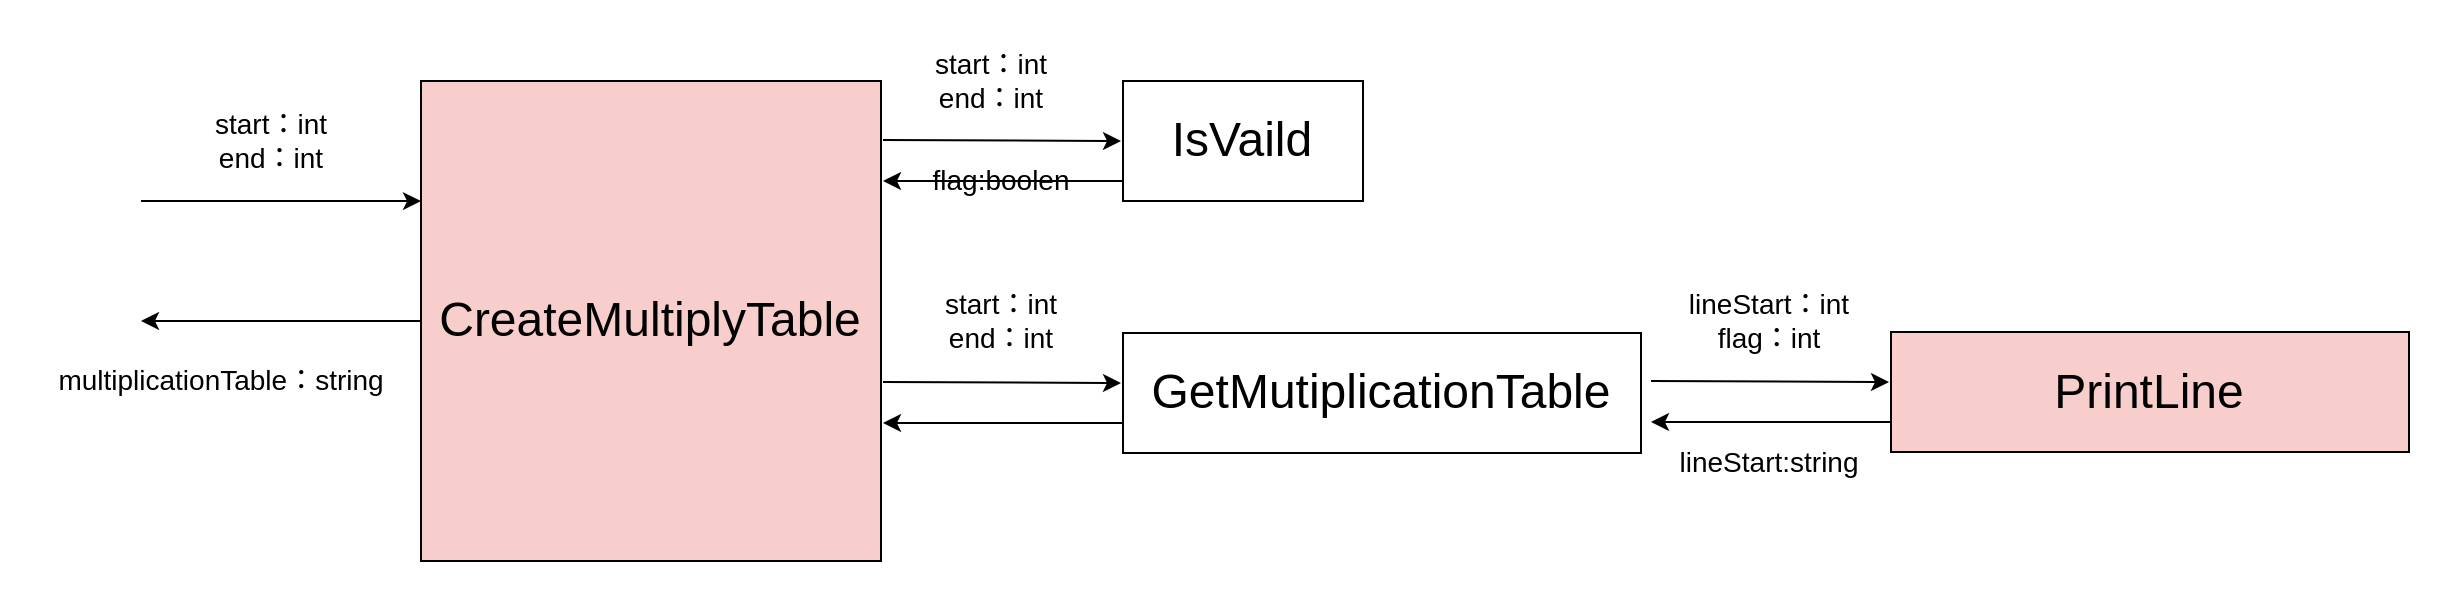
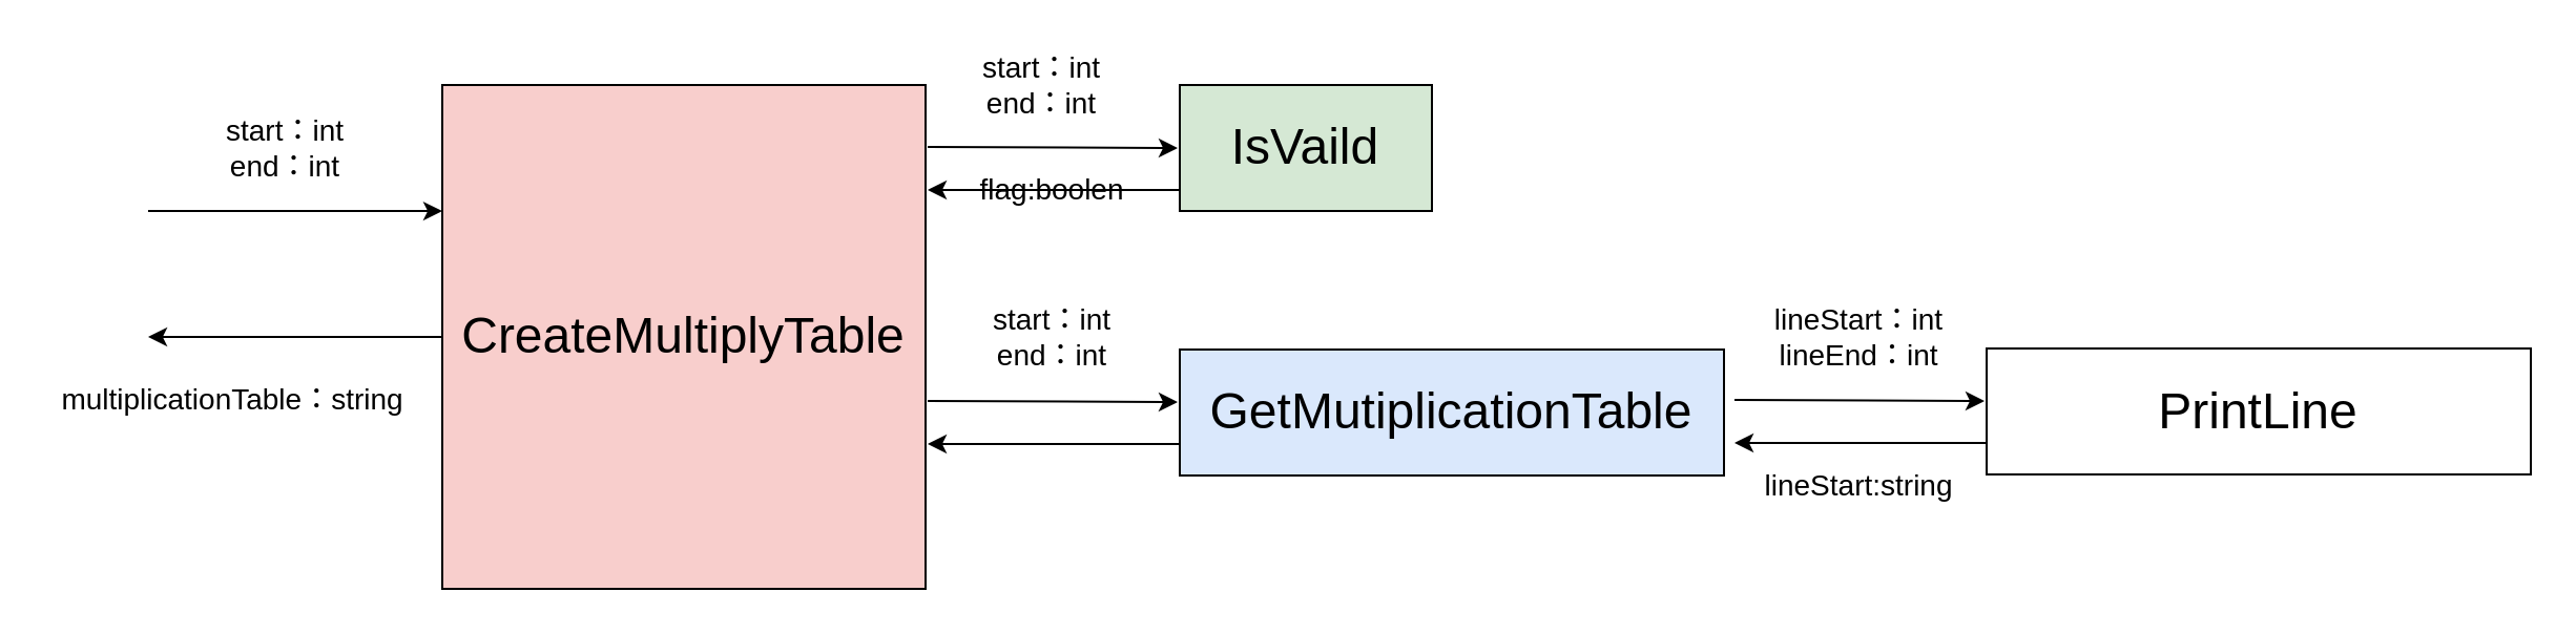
- <mxCell id="8" value="&lt;font style=&quot;font-size: 24px&quot;&gt;IsVaild&lt;/font&gt;" style="rounded=0;whiteSpace=wrap;html=1;" vertex="1" parent="1"><mxGeometry x="561" y="40" width="120" height="60" as="geometry" /></mxCell>
+ <mxCell id="8" value="&lt;font style=&quot;font-size: 24px&quot;&gt;IsVaild&lt;/font&gt;" style="rounded=0;whiteSpace=wrap;html=1;fillColor=#d5e8d4;" vertex="1" parent="1"><mxGeometry x="561" y="40" width="120" height="60" as="geometry" /></mxCell>
- <mxCell id="19" value="&lt;font&gt;&lt;font style=&quot;font-size: 14px&quot;&gt;lineStart：int&lt;br&gt;flag：int&lt;/font&gt;&lt;br&gt;&lt;/font&gt;" style="text;html=1;resizable=0;autosize=1;align=center;verticalAlign=middle;points=[];fillColor=none;strokeColor=none;rounded=0;" vertex="1" parent="1"><mxGeometry x="834" y="139.5" width="100" height="40" as="geometry" /></mxCell>
+ <mxCell id="19" value="&lt;font&gt;&lt;font style=&quot;font-size: 14px&quot;&gt;lineStart：int&lt;br&gt;lineEnd：int&lt;/font&gt;&lt;br&gt;&lt;/font&gt;" style="text;html=1;resizable=0;autosize=1;align=center;verticalAlign=middle;points=[];fillColor=none;strokeColor=none;rounded=0;" vertex="1" parent="1"><mxGeometry x="834" y="139.5" width="100" height="40" as="geometry" /></mxCell>
- <mxCell id="17" value="&lt;font style=&quot;font-size: 24px&quot;&gt;PrintLine&lt;/font&gt;" style="rounded=0;whiteSpace=wrap;html=1;fillColor=#f8cecc;" vertex="1" parent="1"><mxGeometry x="945" y="165.5" width="259" height="60" as="geometry" /></mxCell>
+ <mxCell id="17" value="&lt;font style=&quot;font-size: 24px&quot;&gt;PrintLine&lt;/font&gt;" style="rounded=0;whiteSpace=wrap;html=1;" vertex="1" parent="1"><mxGeometry x="945" y="165.5" width="259" height="60" as="geometry" /></mxCell>
- <mxCell id="13" value="&lt;font style=&quot;font-size: 24px&quot;&gt;GetMutiplicationTable&lt;/font&gt;" style="rounded=0;whiteSpace=wrap;html=1;" vertex="1" parent="1"><mxGeometry x="561" y="166" width="259" height="60" as="geometry" /></mxCell>
+ <mxCell id="13" value="&lt;font style=&quot;font-size: 24px&quot;&gt;GetMutiplicationTable&lt;/font&gt;" style="rounded=0;whiteSpace=wrap;html=1;fillColor=#dae8fc;" vertex="1" parent="1"><mxGeometry x="561" y="166" width="259" height="60" as="geometry" /></mxCell>
